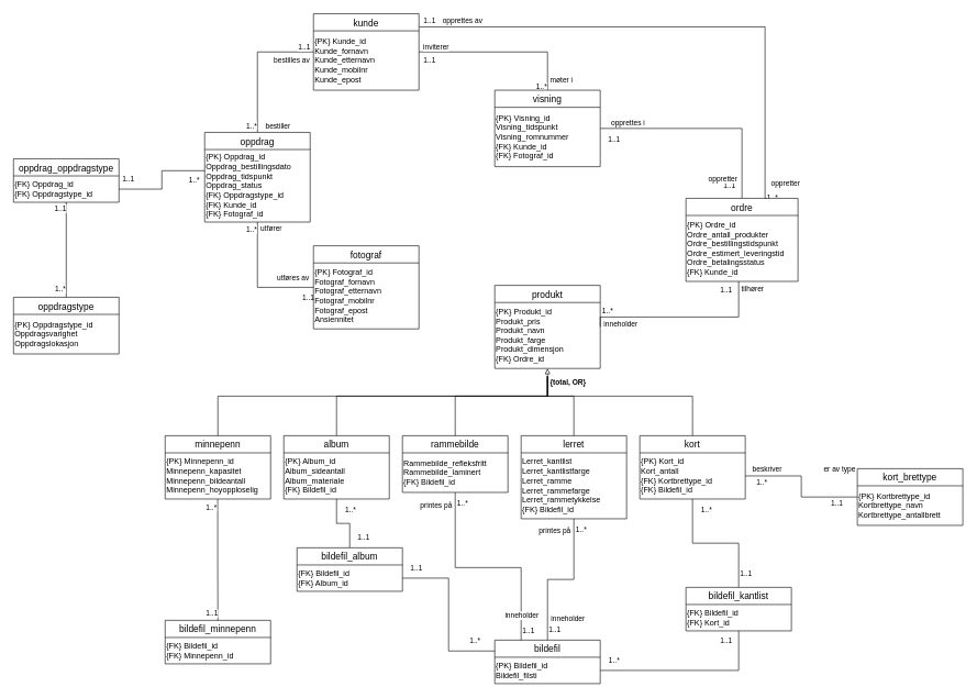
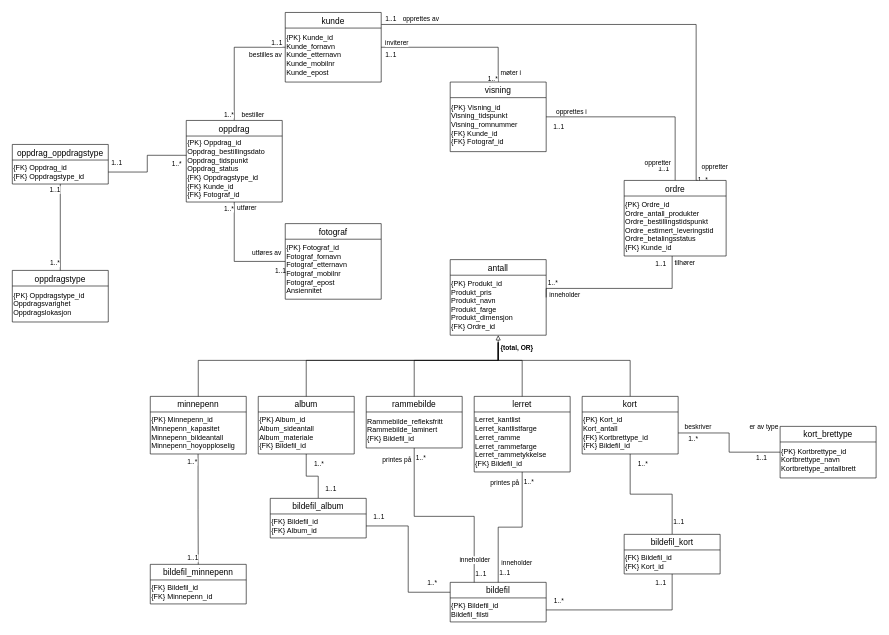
- <mxCell id="26" value="produkt" style="swimlane;fontStyle=0;childLayout=stackLayout;horizontal=1;startSize=26;horizontalStack=0;resizeParent=1;resizeParentMax=0;resizeLast=0;collapsible=1;marginBottom=0;align=center;fontSize=14;" vertex="1" parent="1"><mxGeometry x="750" y="432" width="160" height="126" as="geometry" /></mxCell>
+ <mxCell id="26" value="antall" style="swimlane;fontStyle=0;childLayout=stackLayout;horizontal=1;startSize=26;horizontalStack=0;resizeParent=1;resizeParentMax=0;resizeLast=0;collapsible=1;marginBottom=0;align=center;fontSize=14;" vertex="1" parent="1"><mxGeometry x="750" y="432" width="160" height="126" as="geometry" /></mxCell>
- <mxCell id="101" value="bildefil_kantlist" style="swimlane;fontStyle=0;childLayout=stackLayout;horizontal=1;startSize=26;horizontalStack=0;resizeParent=1;resizeParentMax=0;resizeLast=0;collapsible=1;marginBottom=0;align=center;fontSize=14;" vertex="1" parent="1"><mxGeometry x="1040" y="890" width="160" height="66" as="geometry" /></mxCell>
+ <mxCell id="101" value="bildefil_kort" style="swimlane;fontStyle=0;childLayout=stackLayout;horizontal=1;startSize=26;horizontalStack=0;resizeParent=1;resizeParentMax=0;resizeLast=0;collapsible=1;marginBottom=0;align=center;fontSize=14;" vertex="1" parent="1"><mxGeometry x="1040" y="890" width="160" height="66" as="geometry" /></mxCell>
